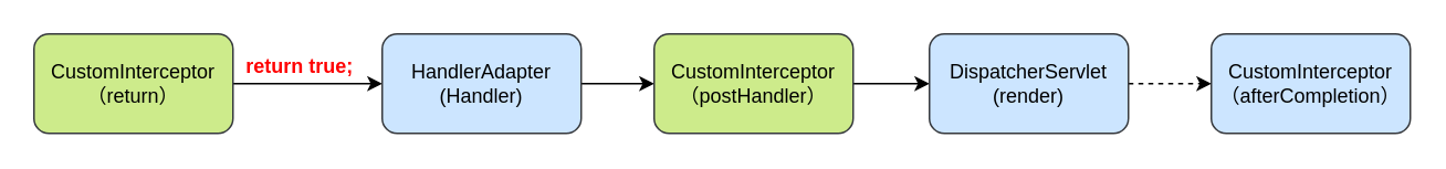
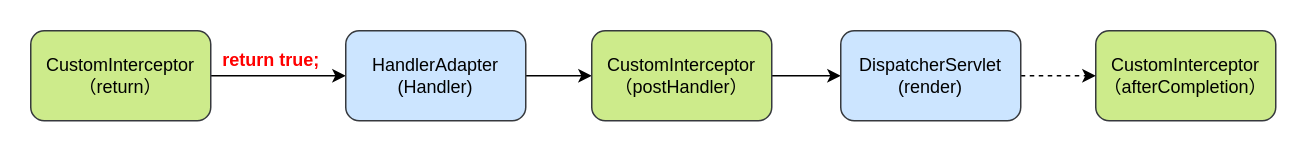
- <mxCell id="8" value="CustomInterceptor&lt;br&gt;（afterCompletion）" style="rounded=1;whiteSpace=wrap;html=1;fillColor=#cce5ff;strokeColor=#36393d;" vertex="1" parent="1"><mxGeometry x="730" y="20" width="120" height="60" as="geometry" /></mxCell>
+ <mxCell id="8" value="CustomInterceptor&lt;br&gt;（afterCompletion）" style="rounded=1;whiteSpace=wrap;html=1;fillColor=#cdeb8b;strokeColor=#36393d;" vertex="1" parent="1"><mxGeometry x="730" y="20" width="120" height="60" as="geometry" /></mxCell>
